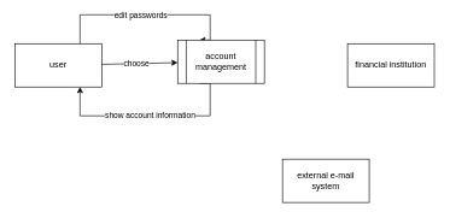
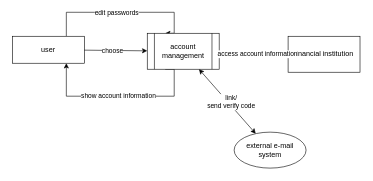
+ <mxCell id="11" value="" style="endArrow=classic;html=1;" edge="1" parent="1" source="8" target="5"><mxGeometry width="50" height="50" relative="1" as="geometry"><mxPoint x="430" y="40" as="sourcePoint" /><mxPoint x="480" y="-10" as="targetPoint" /></mxGeometry></mxCell>
+ <mxCell id="12" value="access account information" style="edgeLabel;html=1;align=center;verticalAlign=middle;resizable=0;points=[];" vertex="1" connectable="0" parent="11"><mxGeometry x="-0.295" y="-2" relative="1" as="geometry"><mxPoint x="23" as="offset" /></mxGeometry></mxCell>
- <mxCell id="4" value="user" style="rounded=0;whiteSpace=wrap;html=1;" vertex="1" parent="1"><mxGeometry x="20" y="60" width="120" height="60" as="geometry" /></mxCell>
+ <mxCell id="4" value="user" style="rounded=0;whiteSpace=wrap;html=1;" vertex="1" parent="1"><mxGeometry x="20" y="60" width="120" height="45" as="geometry" /></mxCell>
+ <mxCell id="14" value="" style="endArrow=classic;startArrow=classic;html=1;" edge="1" parent="1" source="13" target="8"><mxGeometry width="50" height="50" relative="1" as="geometry"><mxPoint x="591" y="220" as="sourcePoint" /><mxPoint x="531" y="130" as="targetPoint" /><Array as="points" /></mxGeometry></mxCell>
+ <mxCell id="15" value="link/&lt;br&gt;send verify code" style="edgeLabel;html=1;align=center;verticalAlign=middle;resizable=0;points=[];" vertex="1" connectable="0" parent="14"><mxGeometry x="-0.128" y="-2" relative="1" as="geometry"><mxPoint x="-1.86" y="-5.28" as="offset" /></mxGeometry></mxCell>
- <mxCell id="13" value="external e-mail system" style="rounded=0;whiteSpace=wrap;html=1;" vertex="1" parent="1"><mxGeometry x="390" y="220" width="120" height="60" as="geometry" /></mxCell>
+ <mxCell id="13" value="external e-mail system" style="ellipse;whiteSpace=wrap;html=1;" vertex="1" parent="1"><mxGeometry x="390" y="220" width="120" height="60" as="geometry" /></mxCell>
